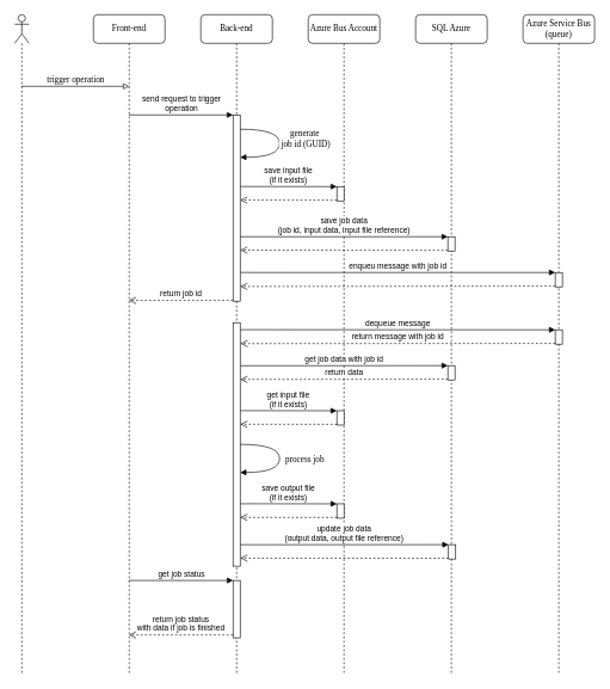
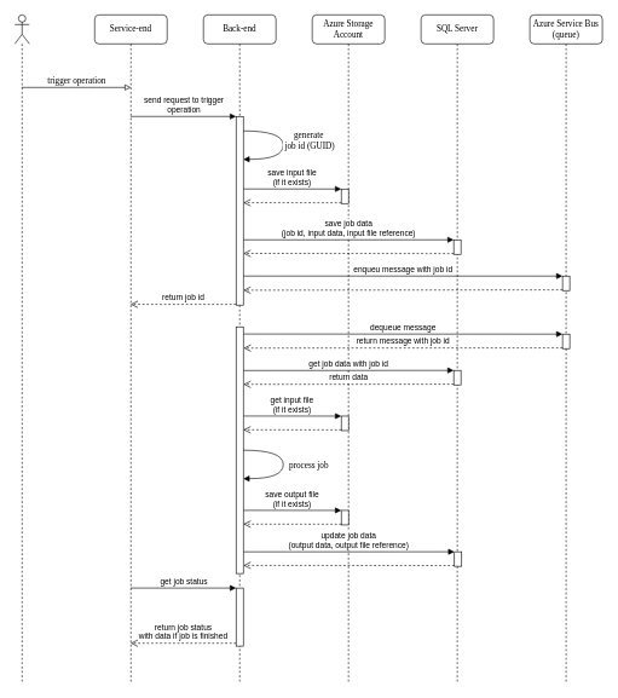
- <mxCell id="12" value="Front-end" style="shape=umlLifeline;perimeter=lifelinePerimeter;whiteSpace=wrap;html=1;container=1;collapsible=0;recursiveResize=0;outlineConnect=0;rounded=1;shadow=0;comic=0;labelBackgroundColor=none;strokeWidth=1;fontFamily=Verdana;fontSize=12;align=center;" parent="1" vertex="1"><mxGeometry x="130" y="20" width="100" height="920" as="geometry" /></mxCell>
+ <mxCell id="12" value="Service-end" style="shape=umlLifeline;perimeter=lifelinePerimeter;whiteSpace=wrap;html=1;container=1;collapsible=0;recursiveResize=0;outlineConnect=0;rounded=1;shadow=0;comic=0;labelBackgroundColor=none;strokeWidth=1;fontFamily=Verdana;fontSize=12;align=center;" parent="1" vertex="1"><mxGeometry x="130" y="20" width="100" height="920" as="geometry" /></mxCell>
- <mxCell id="10" value="Azure Bus Account" style="shape=umlLifeline;perimeter=lifelinePerimeter;whiteSpace=wrap;html=1;container=1;collapsible=0;recursiveResize=0;outlineConnect=0;rounded=1;shadow=0;comic=0;labelBackgroundColor=none;strokeWidth=1;fontFamily=Verdana;fontSize=12;align=center;" parent="1" vertex="1"><mxGeometry x="430" y="20" width="100" height="920" as="geometry" /></mxCell>
+ <mxCell id="10" value="Azure Storage Account" style="shape=umlLifeline;perimeter=lifelinePerimeter;whiteSpace=wrap;html=1;container=1;collapsible=0;recursiveResize=0;outlineConnect=0;rounded=1;shadow=0;comic=0;labelBackgroundColor=none;strokeWidth=1;fontFamily=Verdana;fontSize=12;align=center;" parent="1" vertex="1"><mxGeometry x="430" y="20" width="100" height="920" as="geometry" /></mxCell>
- <mxCell id="2" value="SQL Azure" style="shape=umlLifeline;perimeter=lifelinePerimeter;whiteSpace=wrap;html=1;container=1;collapsible=0;recursiveResize=0;outlineConnect=0;rounded=1;shadow=0;comic=0;labelBackgroundColor=none;strokeWidth=1;fontFamily=Verdana;fontSize=12;align=center;" parent="1" vertex="1"><mxGeometry x="580" y="20" width="100" height="920" as="geometry" /></mxCell>
+ <mxCell id="2" value="SQL Server" style="shape=umlLifeline;perimeter=lifelinePerimeter;whiteSpace=wrap;html=1;container=1;collapsible=0;recursiveResize=0;outlineConnect=0;rounded=1;shadow=0;comic=0;labelBackgroundColor=none;strokeWidth=1;fontFamily=Verdana;fontSize=12;align=center;" parent="1" vertex="1"><mxGeometry x="580" y="20" width="100" height="920" as="geometry" /></mxCell>
